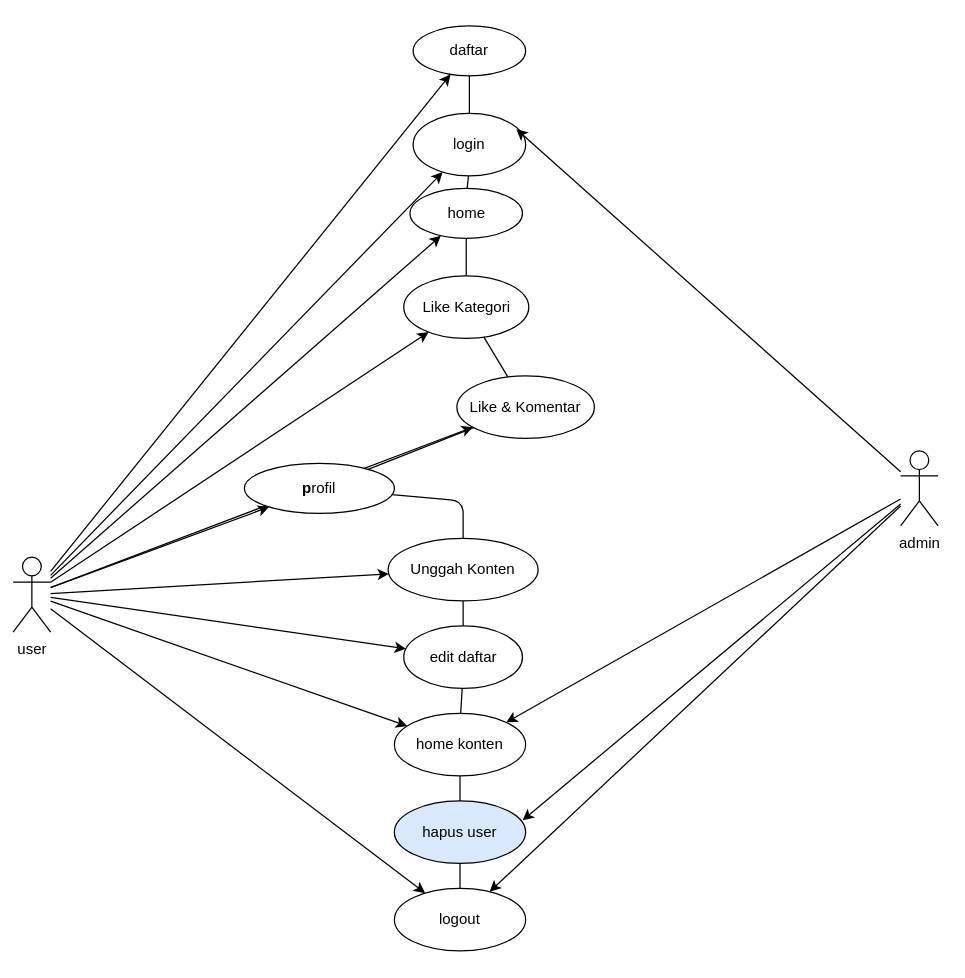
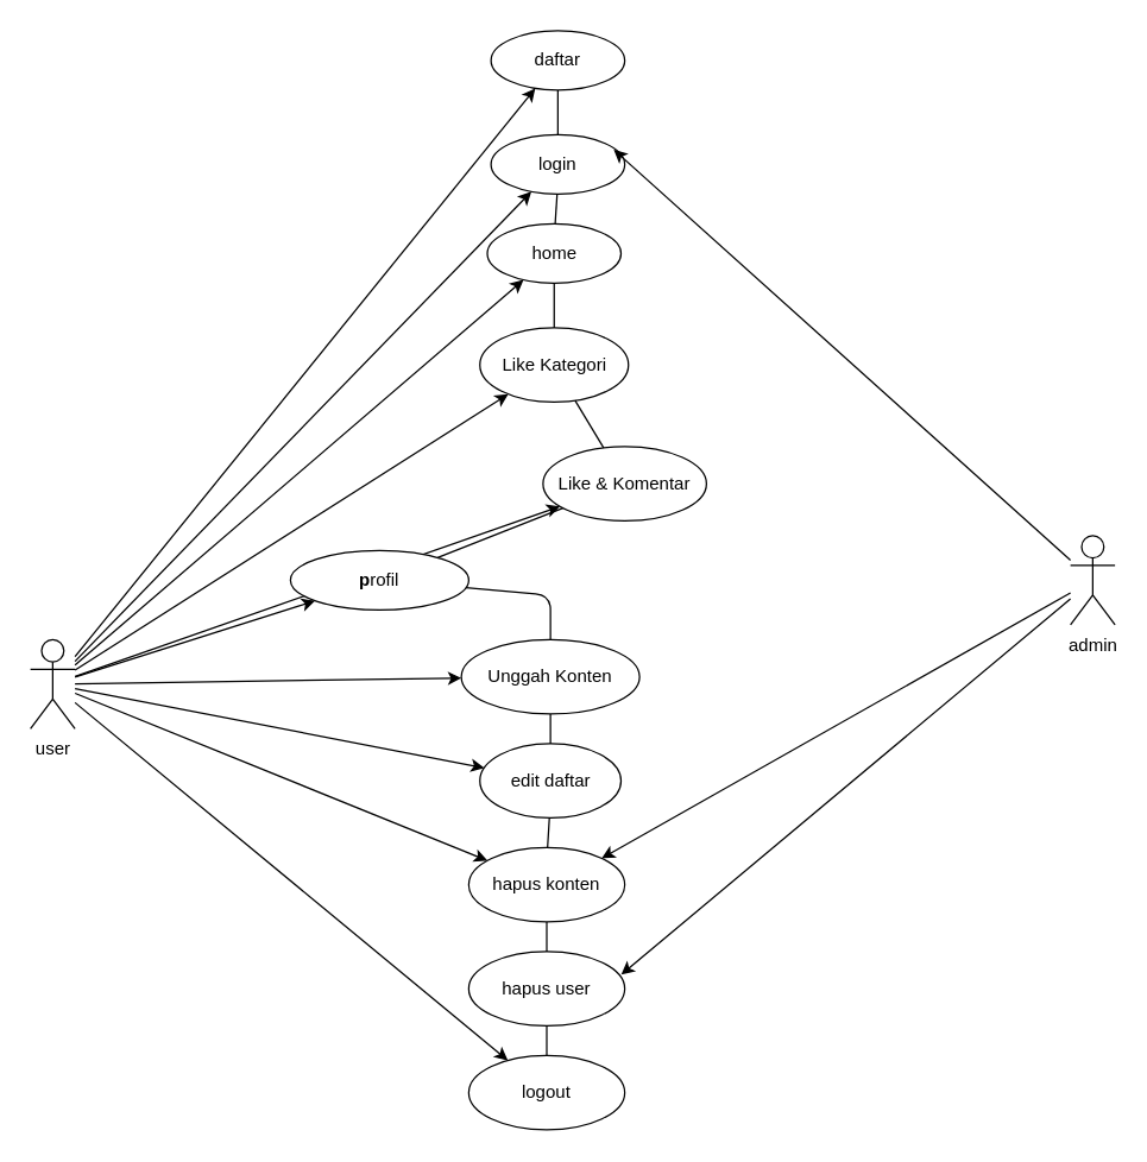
- <mxCell id="4" value="login" style="ellipse;whiteSpace=wrap;html=1;" parent="1" vertex="1"><mxGeometry x="330" y="90" width="90" height="50" as="geometry" /></mxCell>
+ <mxCell id="4" value="login" style="ellipse;whiteSpace=wrap;html=1;" parent="1" vertex="1"><mxGeometry x="330" y="90" width="90" height="40" as="geometry" /></mxCell>
- <mxCell id="2" value="user" style="shape=umlActor;verticalLabelPosition=bottom;verticalAlign=top;html=1;outlineConnect=0;" parent="1" vertex="1"><mxGeometry x="10" y="445" width="30" height="60" as="geometry" /></mxCell>
+ <mxCell id="2" value="user" style="shape=umlActor;verticalLabelPosition=bottom;verticalAlign=top;html=1;outlineConnect=0;" parent="1" vertex="1"><mxGeometry x="20" y="430" width="30" height="60" as="geometry" /></mxCell>
- <mxCell id="25" value="" style="endArrow=classic;html=1;" parent="1" source="7" target="22" edge="1"><mxGeometry width="50" height="50" relative="1" as="geometry"><mxPoint x="715" y="295" as="sourcePoint" /><mxPoint x="427.585" y="635.6" as="targetPoint" /></mxGeometry></mxCell>
- <mxCell id="20" value="home konten" style="ellipse;whiteSpace=wrap;html=1;" parent="1" vertex="1"><mxGeometry x="315" y="570" width="105" height="50" as="geometry" /></mxCell>
+ <mxCell id="20" value="hapus konten" style="ellipse;whiteSpace=wrap;html=1;" parent="1" vertex="1"><mxGeometry x="315" y="570" width="105" height="50" as="geometry" /></mxCell>
- <mxCell id="21" value="hapus user" style="ellipse;whiteSpace=wrap;html=1;fillColor=#dae8fc;" parent="1" vertex="1"><mxGeometry x="315" y="640" width="105" height="50" as="geometry" /></mxCell>
+ <mxCell id="21" value="hapus user" style="ellipse;whiteSpace=wrap;html=1;" parent="1" vertex="1"><mxGeometry x="315" y="640" width="105" height="50" as="geometry" /></mxCell>
